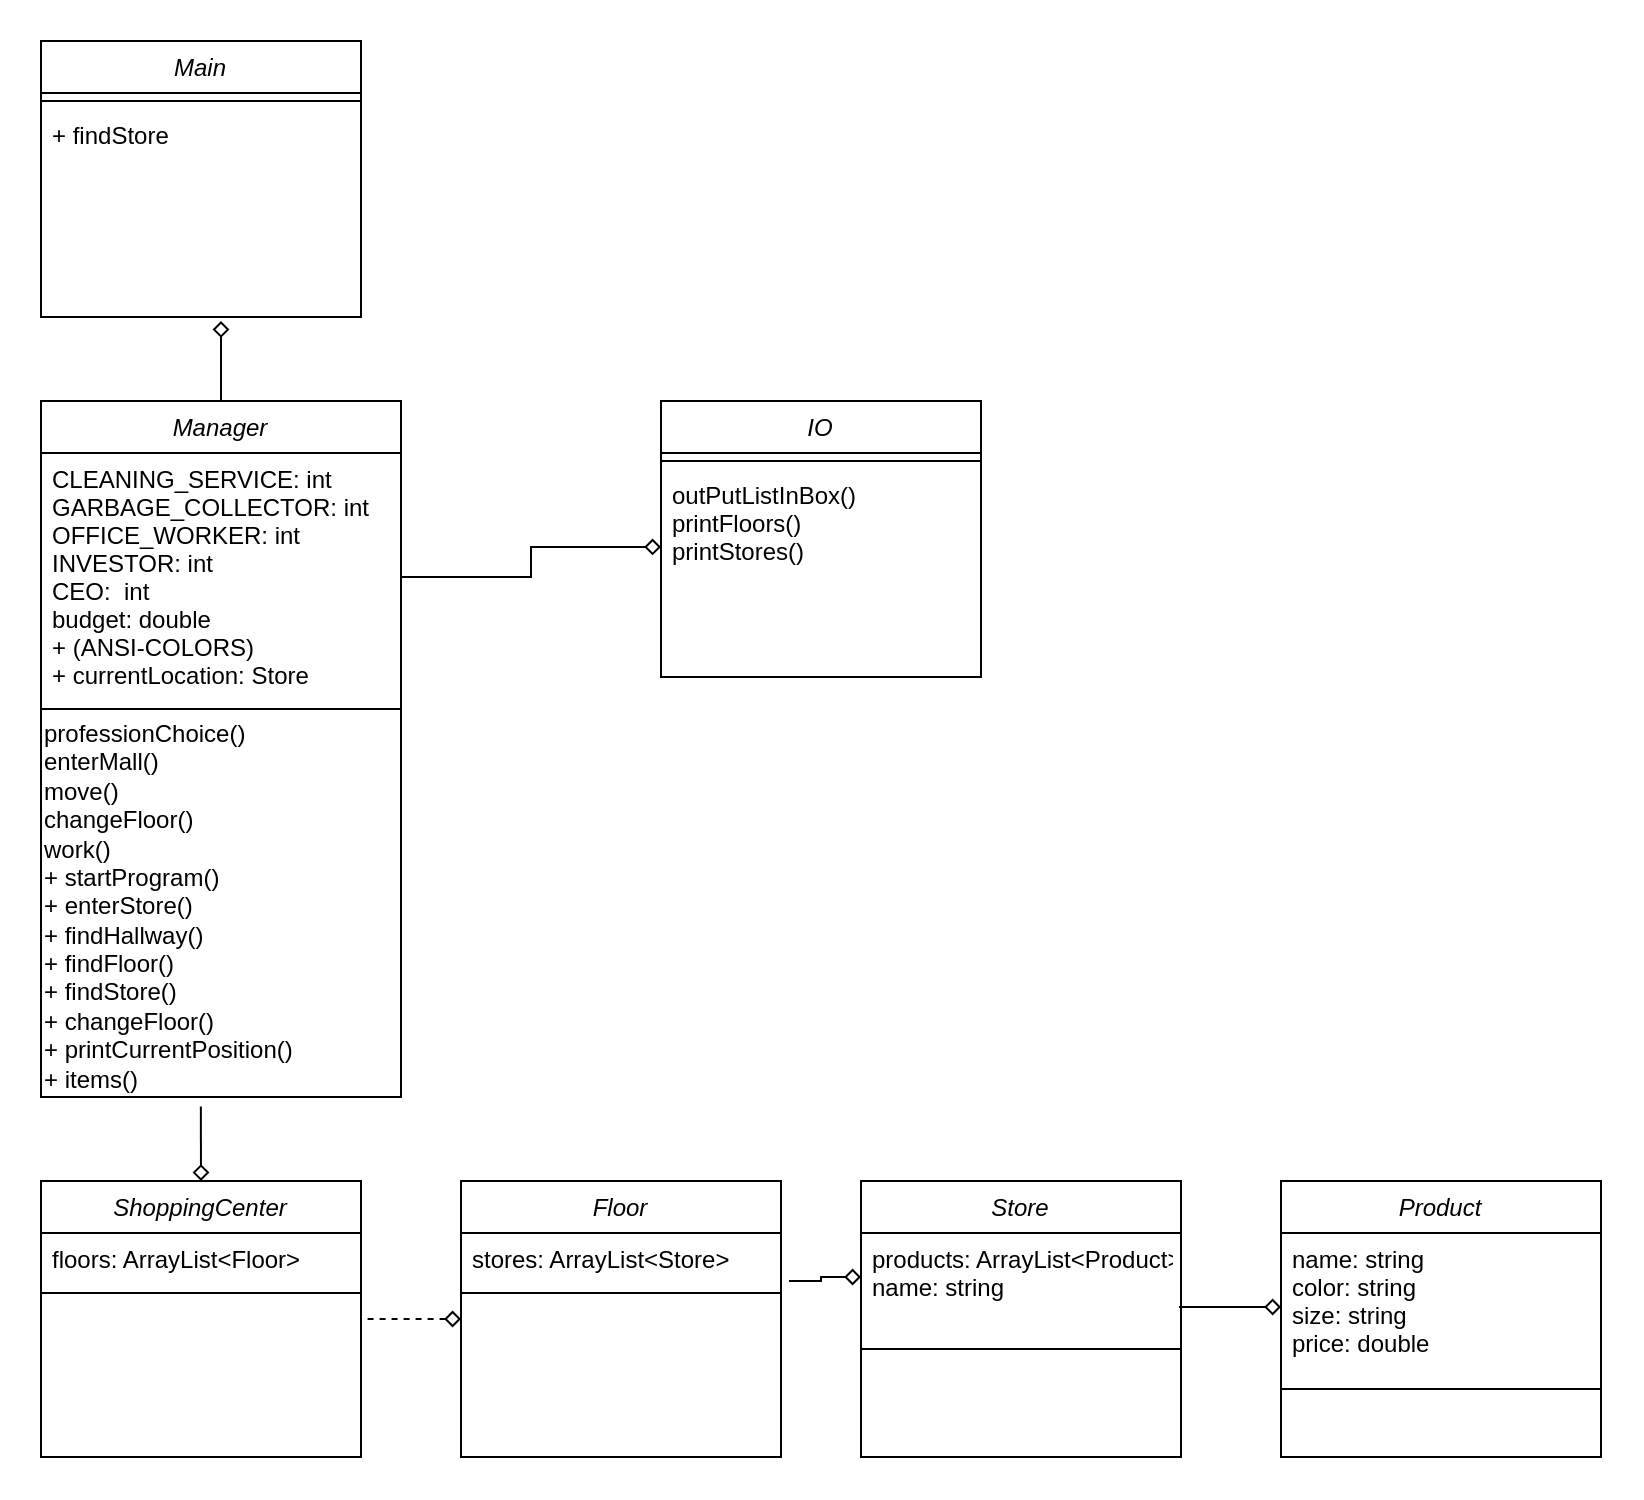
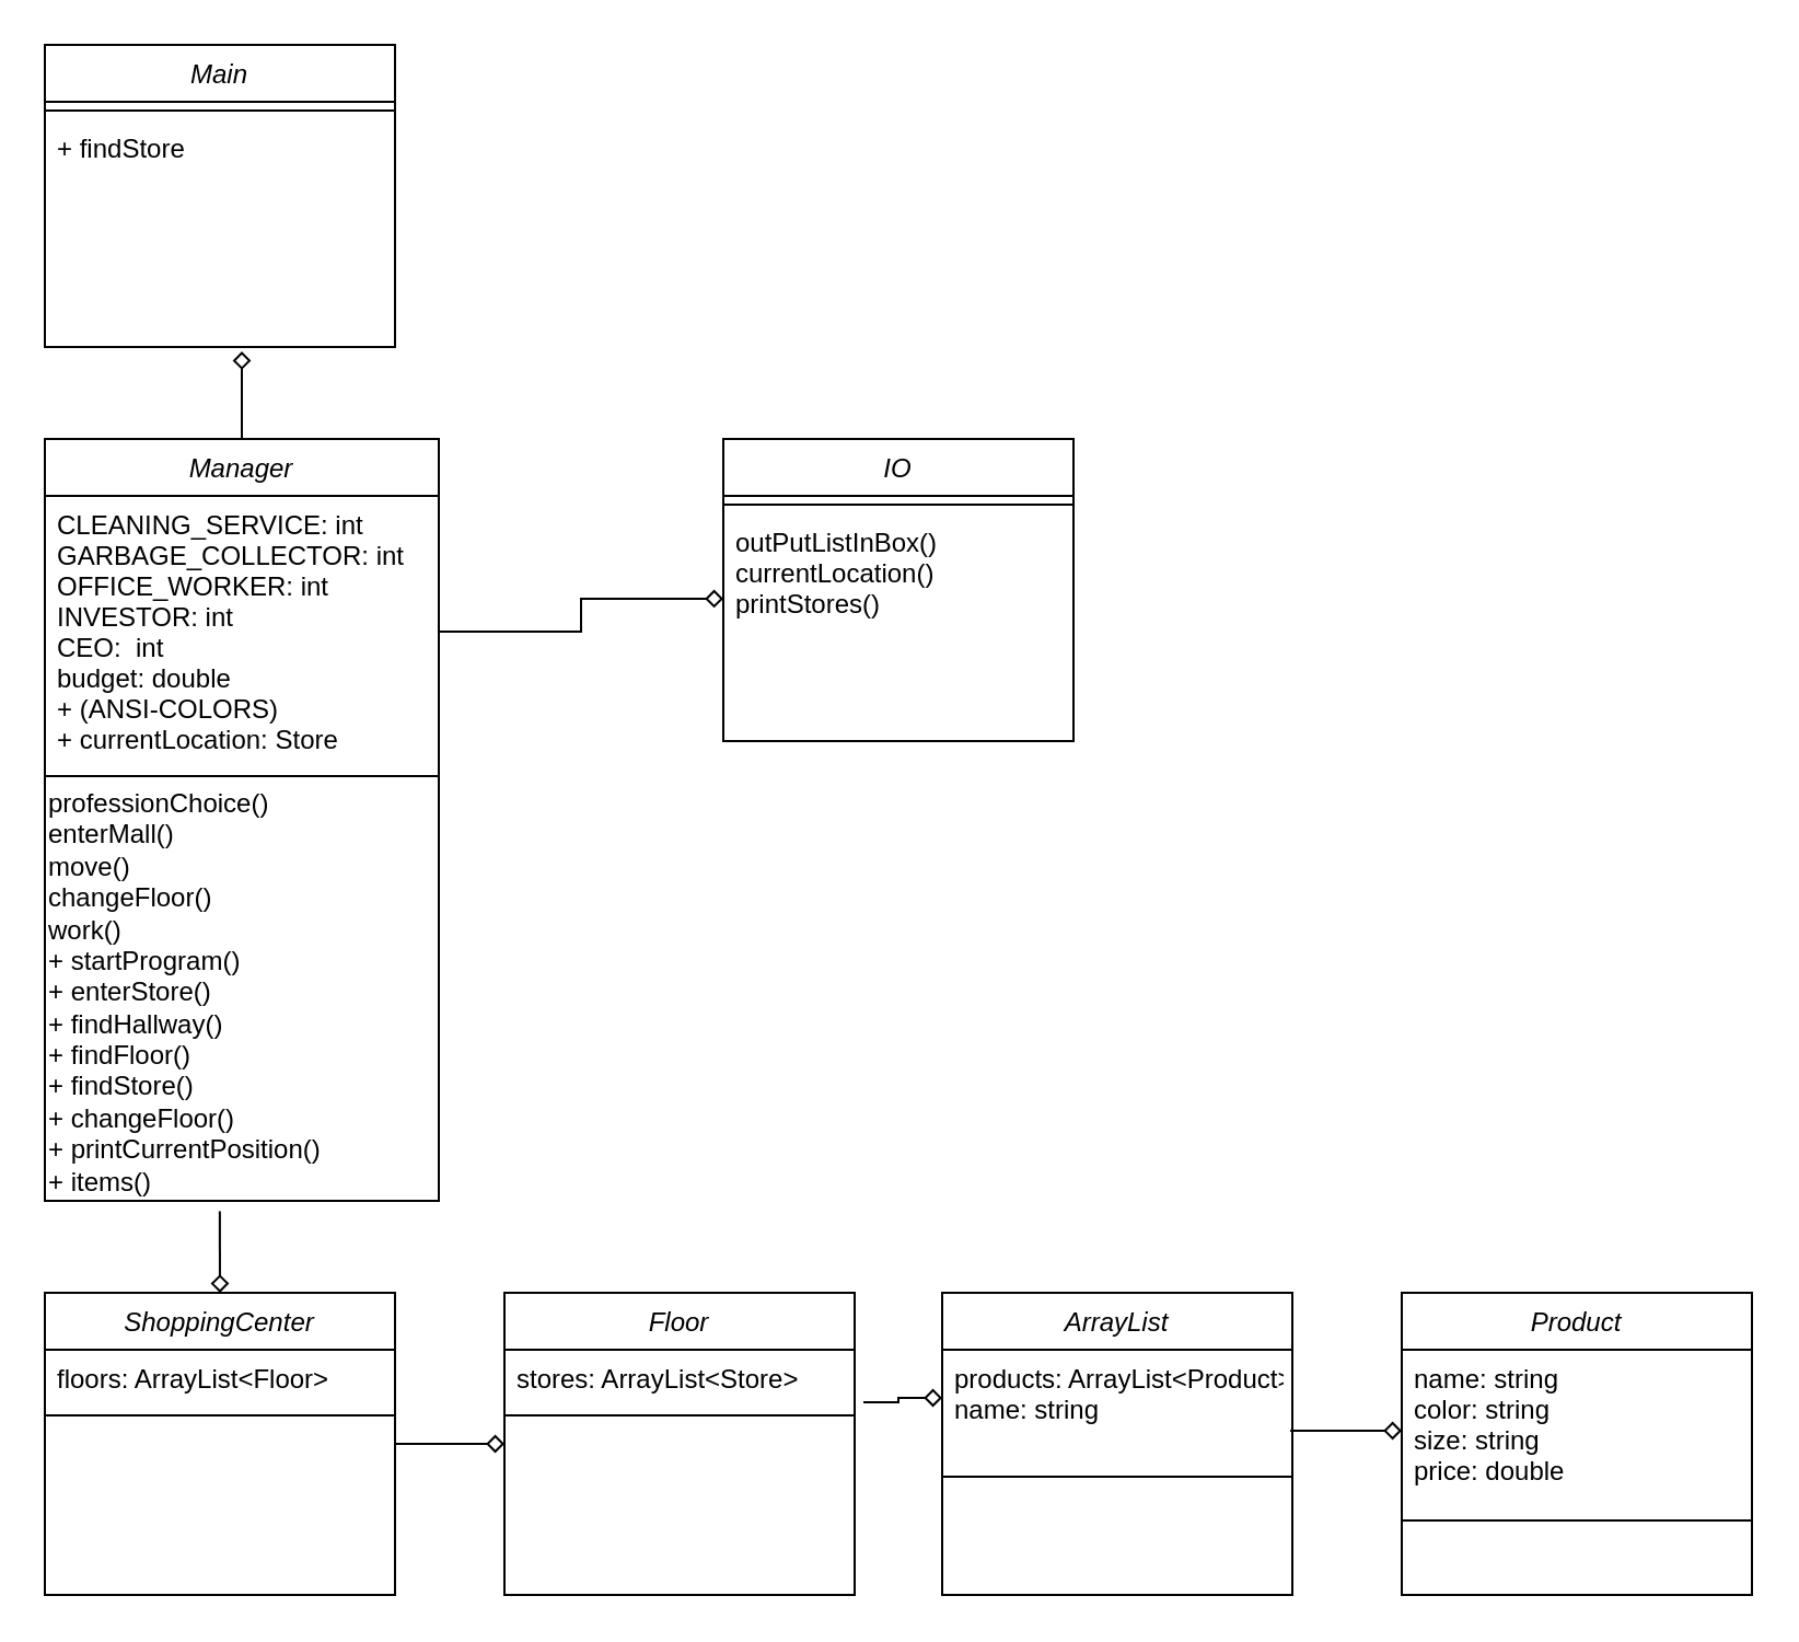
- <mxCell id="7" value="outPutListInBox()&#10;printFloors()&#10;printStores()" style="text;align=left;verticalAlign=top;spacingLeft=4;spacingRight=4;overflow=hidden;rotatable=0;points=[[0,0.5],[1,0.5]];portConstraint=eastwest;" vertex="1" parent="5"><mxGeometry y="34" width="160" height="56" as="geometry" /></mxCell>
+ <mxCell id="7" value="outPutListInBox()&#10;currentLocation()&#10;printStores()" style="text;align=left;verticalAlign=top;spacingLeft=4;spacingRight=4;overflow=hidden;rotatable=0;points=[[0,0.5],[1,0.5]];portConstraint=eastwest;" vertex="1" parent="5"><mxGeometry y="34" width="160" height="56" as="geometry" /></mxCell>
- <mxCell id="21" value="Store" style="swimlane;fontStyle=2;align=center;verticalAlign=top;childLayout=stackLayout;horizontal=1;startSize=26;horizontalStack=0;resizeParent=1;resizeLast=0;collapsible=1;marginBottom=0;rounded=0;shadow=0;strokeWidth=1;" vertex="1" parent="1"><mxGeometry x="430" y="590" width="160" height="138" as="geometry"><mxRectangle x="230" y="140" width="160" height="26" as="alternateBounds" /></mxGeometry></mxCell>
+ <mxCell id="21" value="ArrayList" style="swimlane;fontStyle=2;align=center;verticalAlign=top;childLayout=stackLayout;horizontal=1;startSize=26;horizontalStack=0;resizeParent=1;resizeLast=0;collapsible=1;marginBottom=0;rounded=0;shadow=0;strokeWidth=1;" vertex="1" parent="1"><mxGeometry x="430" y="590" width="160" height="138" as="geometry"><mxRectangle x="230" y="140" width="160" height="26" as="alternateBounds" /></mxGeometry></mxCell>
- <mxCell id="17" style="edgeStyle=orthogonalEdgeStyle;rounded=0;orthogonalLoop=1;jettySize=auto;html=1;exitX=0;exitY=0.5;exitDx=0;exitDy=0;entryX=1;entryY=0.5;entryDx=0;entryDy=0;startArrow=diamond;startFill=0;endArrow=none;endFill=0;dashed=1;" edge="1" parent="1" source="18" target="14"><mxGeometry relative="1" as="geometry" /></mxCell>
+ <mxCell id="17" style="edgeStyle=orthogonalEdgeStyle;rounded=0;orthogonalLoop=1;jettySize=auto;html=1;exitX=0;exitY=0.5;exitDx=0;exitDy=0;entryX=1;entryY=0.5;entryDx=0;entryDy=0;startArrow=diamond;startFill=0;endArrow=none;endFill=0;" edge="1" parent="1" source="18" target="14"><mxGeometry relative="1" as="geometry" /></mxCell>
